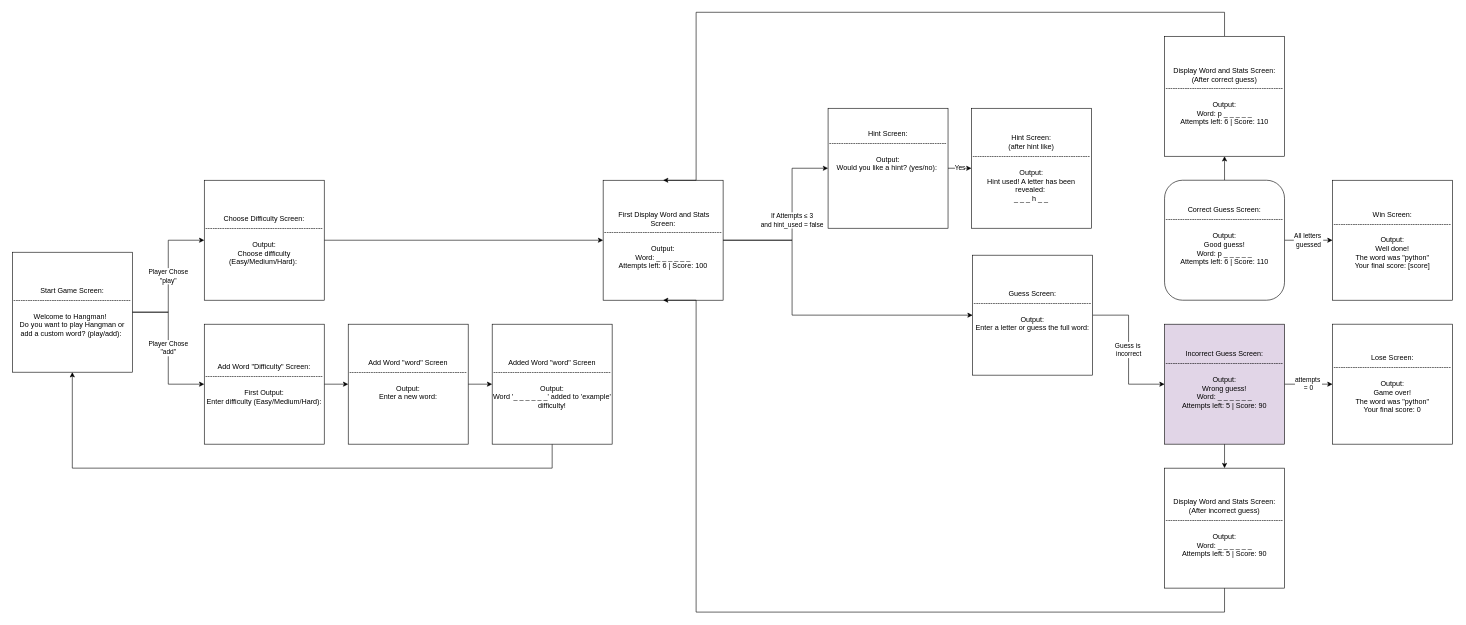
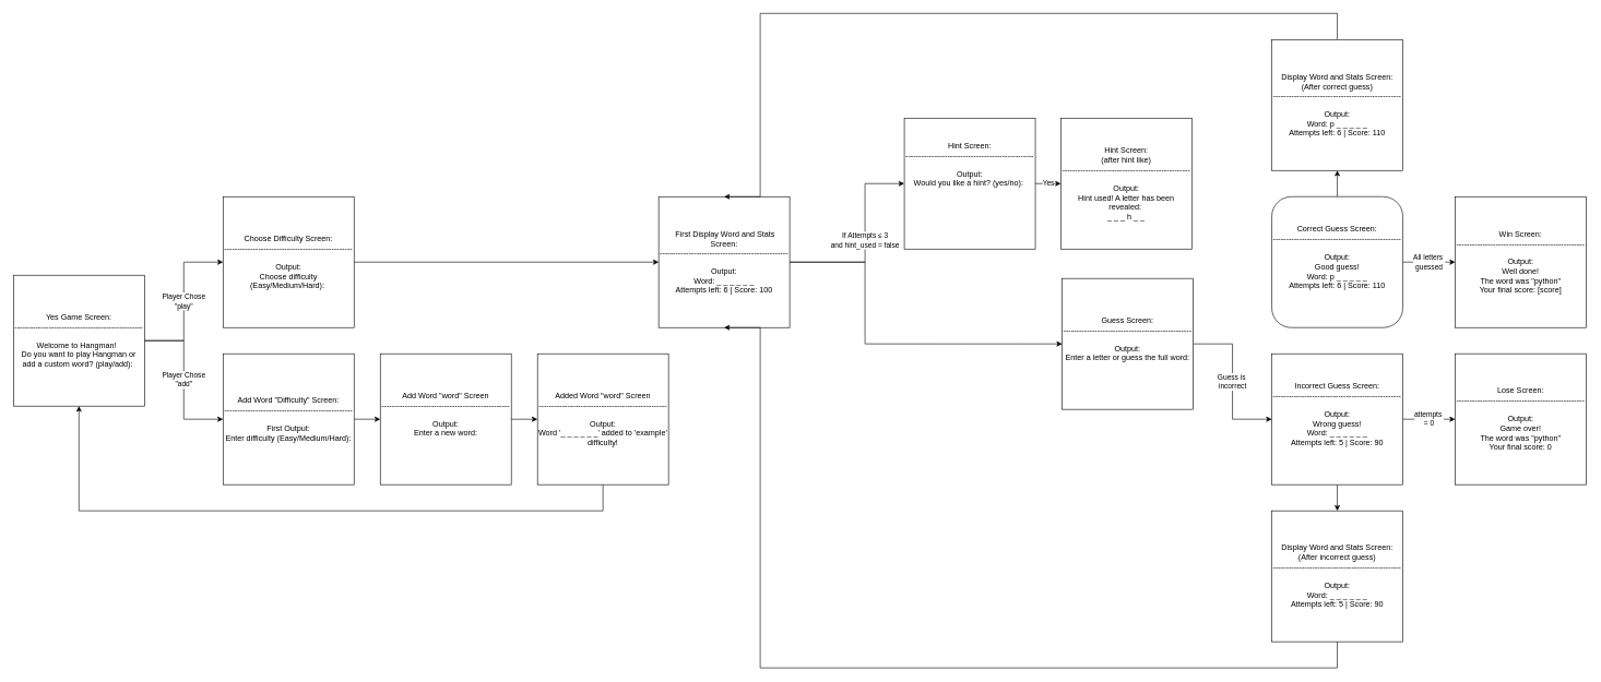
- <mxCell id="4" value="Start Game Screen:&lt;div&gt;-------------------------------------------------&lt;/div&gt;&lt;div&gt;&lt;br&gt;&lt;/div&gt;&lt;div&gt;&lt;div&gt;Welcome to Hangman!&amp;nbsp;&amp;nbsp;&lt;/div&gt;&lt;div&gt;Do you want to play Hangman or add a custom word? (play/add):&amp;nbsp;&lt;/div&gt;&lt;/div&gt;" style="whiteSpace=wrap;html=1;aspect=fixed;" parent="1" vertex="1"><mxGeometry x="20" y="420" width="200" height="200" as="geometry" /></mxCell>
+ <mxCell id="4" value="Yes Game Screen:&lt;div&gt;-------------------------------------------------&lt;/div&gt;&lt;div&gt;&lt;br&gt;&lt;/div&gt;&lt;div&gt;&lt;div&gt;Welcome to Hangman!&amp;nbsp;&amp;nbsp;&lt;/div&gt;&lt;div&gt;Do you want to play Hangman or add a custom word? (play/add):&amp;nbsp;&lt;/div&gt;&lt;/div&gt;" style="whiteSpace=wrap;html=1;aspect=fixed;" parent="1" vertex="1"><mxGeometry x="20" y="420" width="200" height="200" as="geometry" /></mxCell>
- <mxCell id="7" value="Incorrect Guess Screen:&lt;div&gt;-------------------------------------------------&lt;/div&gt;&lt;div&gt;&lt;span style=&quot;background-color: transparent; color: light-dark(rgb(0, 0, 0), rgb(255, 255, 255));&quot;&gt;&lt;br&gt;&lt;/span&gt;&lt;/div&gt;&lt;div&gt;&lt;span style=&quot;background-color: transparent; color: light-dark(rgb(0, 0, 0), rgb(255, 255, 255));&quot;&gt;Output:&lt;/span&gt;&lt;/div&gt;&lt;div&gt;&lt;div&gt;Wrong guess!&lt;/div&gt;&lt;div&gt;&lt;span style=&quot;background-color: transparent; color: light-dark(rgb(0, 0, 0), rgb(255, 255, 255));&quot;&gt;Word: _ _ _ _ _ _&lt;/span&gt;&lt;/div&gt;&lt;div&gt;&lt;div&gt;Attempts left: 5 | Score: 90&lt;/div&gt;&lt;/div&gt;&lt;/div&gt;&lt;div&gt;&lt;br&gt;&lt;/div&gt;" style="whiteSpace=wrap;html=1;aspect=fixed;fillColor=#e1d5e7;" parent="1" vertex="1"><mxGeometry x="1941" y="540" width="200" height="200" as="geometry" /></mxCell>
+ <mxCell id="7" value="Incorrect Guess Screen:&lt;div&gt;-------------------------------------------------&lt;/div&gt;&lt;div&gt;&lt;span style=&quot;background-color: transparent; color: light-dark(rgb(0, 0, 0), rgb(255, 255, 255));&quot;&gt;&lt;br&gt;&lt;/span&gt;&lt;/div&gt;&lt;div&gt;&lt;span style=&quot;background-color: transparent; color: light-dark(rgb(0, 0, 0), rgb(255, 255, 255));&quot;&gt;Output:&lt;/span&gt;&lt;/div&gt;&lt;div&gt;&lt;div&gt;Wrong guess!&lt;/div&gt;&lt;div&gt;&lt;span style=&quot;background-color: transparent; color: light-dark(rgb(0, 0, 0), rgb(255, 255, 255));&quot;&gt;Word: _ _ _ _ _ _&lt;/span&gt;&lt;/div&gt;&lt;div&gt;&lt;div&gt;Attempts left: 5 | Score: 90&lt;/div&gt;&lt;/div&gt;&lt;/div&gt;&lt;div&gt;&lt;br&gt;&lt;/div&gt;" style="whiteSpace=wrap;html=1;aspect=fixed;" parent="1" vertex="1"><mxGeometry x="1941" y="540" width="200" height="200" as="geometry" /></mxCell>
